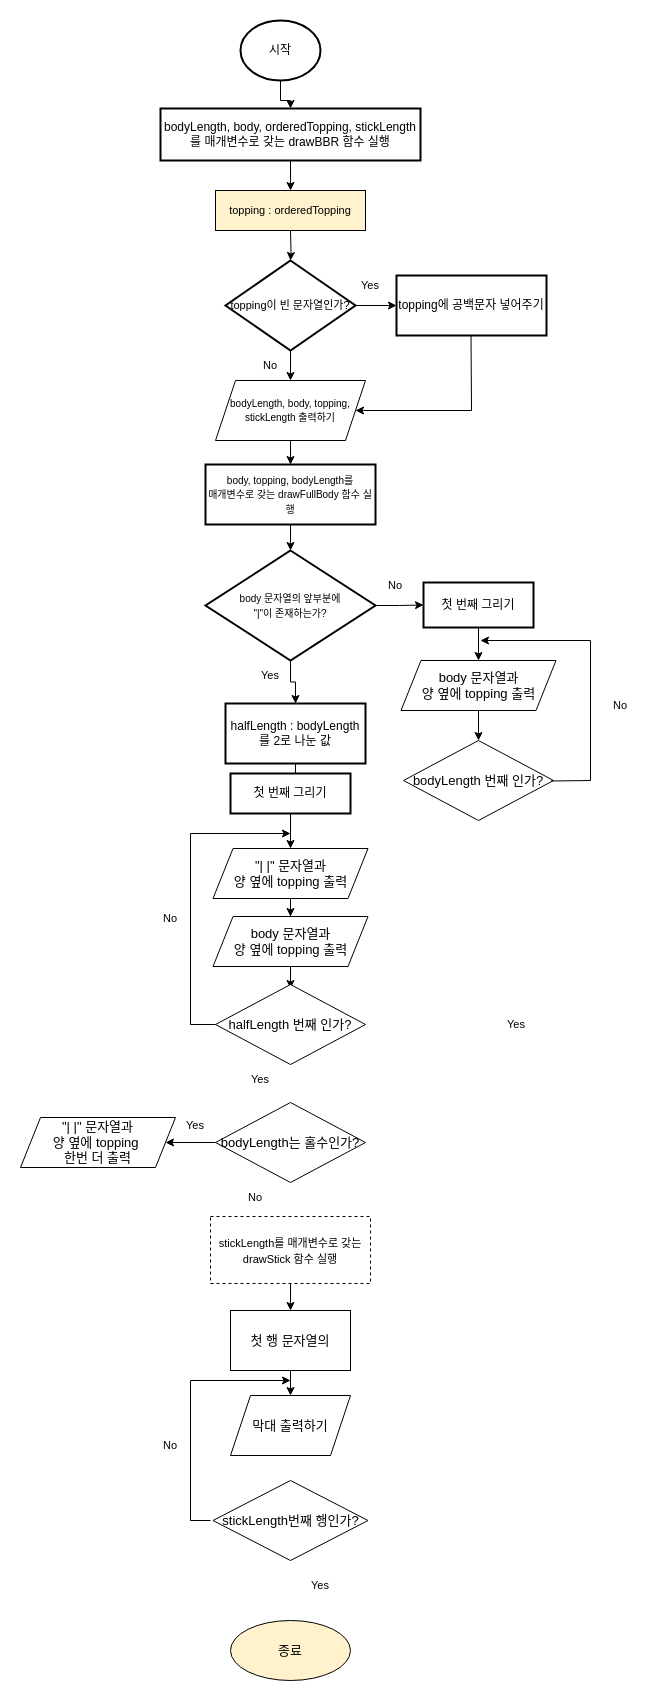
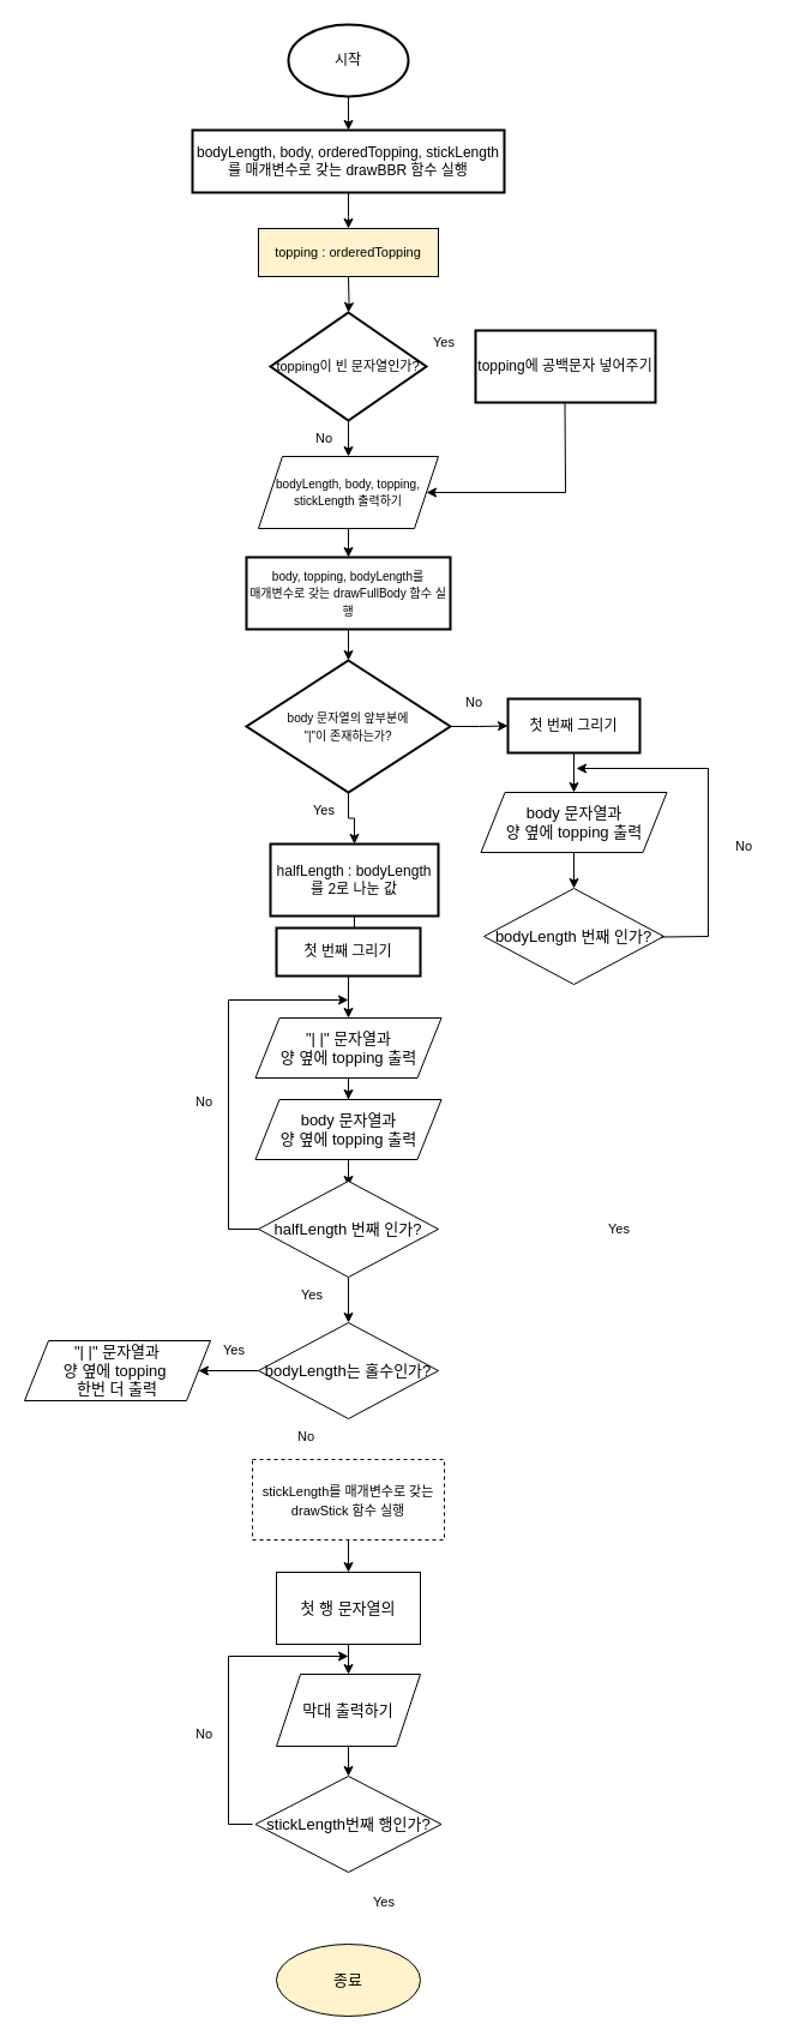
- <mxCell id="3" value="시작" style="strokeWidth=2;html=1;shape=mxgraph.flowchart.start_1;whiteSpace=wrap;" vertex="1" parent="1"><mxGeometry x="240" y="20" width="80" height="60" as="geometry" /></mxCell>
+ <mxCell id="3" value="시작" style="strokeWidth=2;html=1;shape=mxgraph.flowchart.start_1;whiteSpace=wrap;" vertex="1" parent="1"><mxGeometry x="240" y="20" width="100" height="60" as="geometry" /></mxCell>
- <mxCell id="7" value="" style="edgeStyle=orthogonalEdgeStyle;rounded=0;orthogonalLoop=1;jettySize=auto;html=1;fontSize=11;" edge="1" parent="1" source="8" target="12"><mxGeometry relative="1" as="geometry" /></mxCell>
+ <mxCell id="29" value="" style="edgeStyle=orthogonalEdgeStyle;rounded=0;orthogonalLoop=1;jettySize=auto;html=1;fontSize=13;" edge="1" parent="1" source="30" target="34"><mxGeometry relative="1" as="geometry" /></mxCell>
+ <mxCell id="53" value="" style="edgeStyle=orthogonalEdgeStyle;rounded=0;orthogonalLoop=1;jettySize=auto;html=1;fontSize=11;" edge="1" parent="1" source="54" target="55"><mxGeometry relative="1" as="geometry" /></mxCell>
